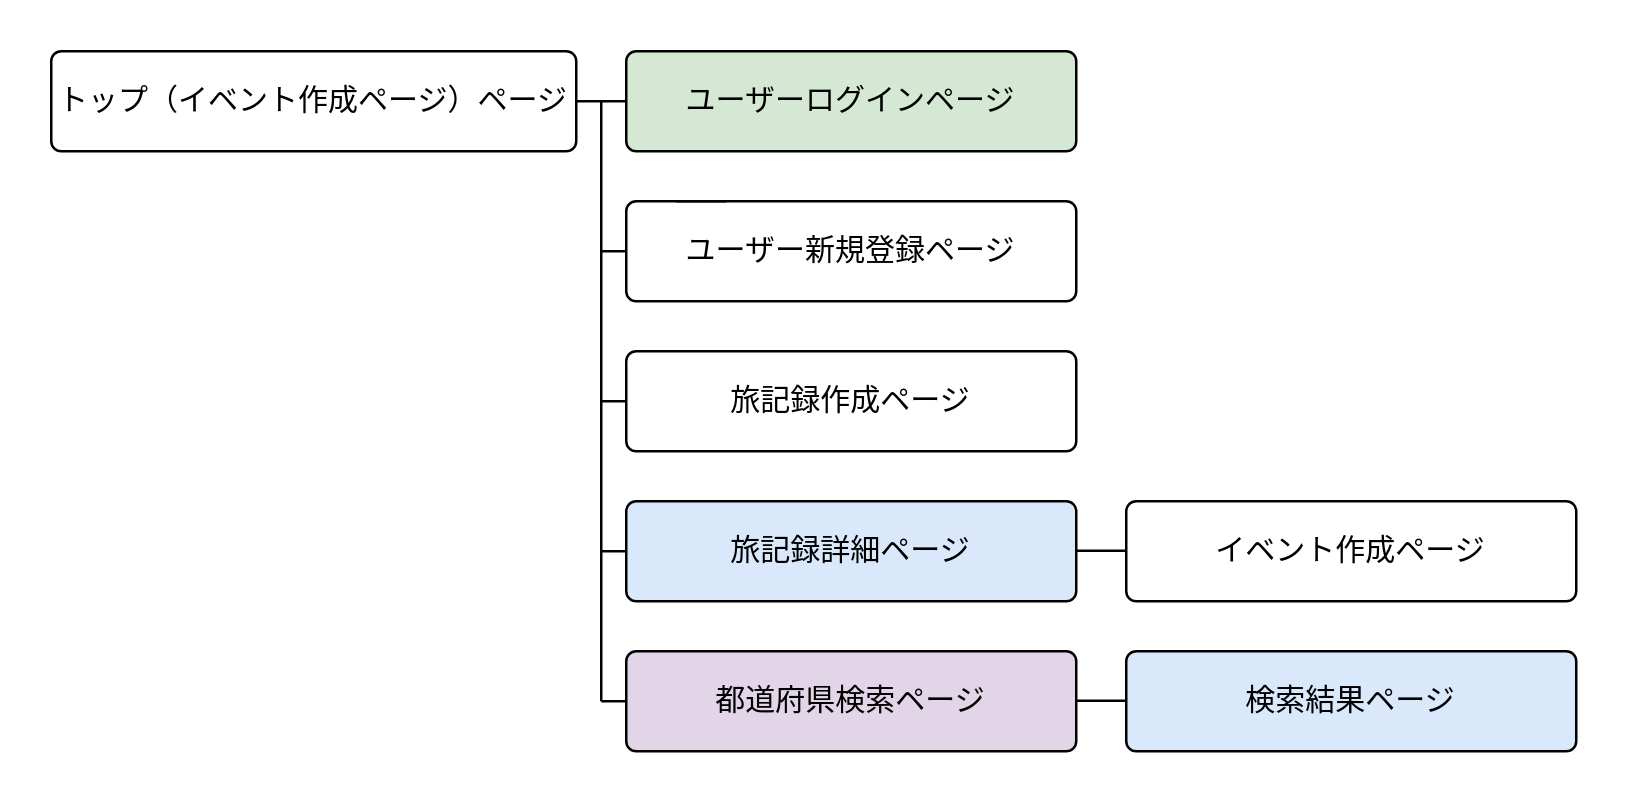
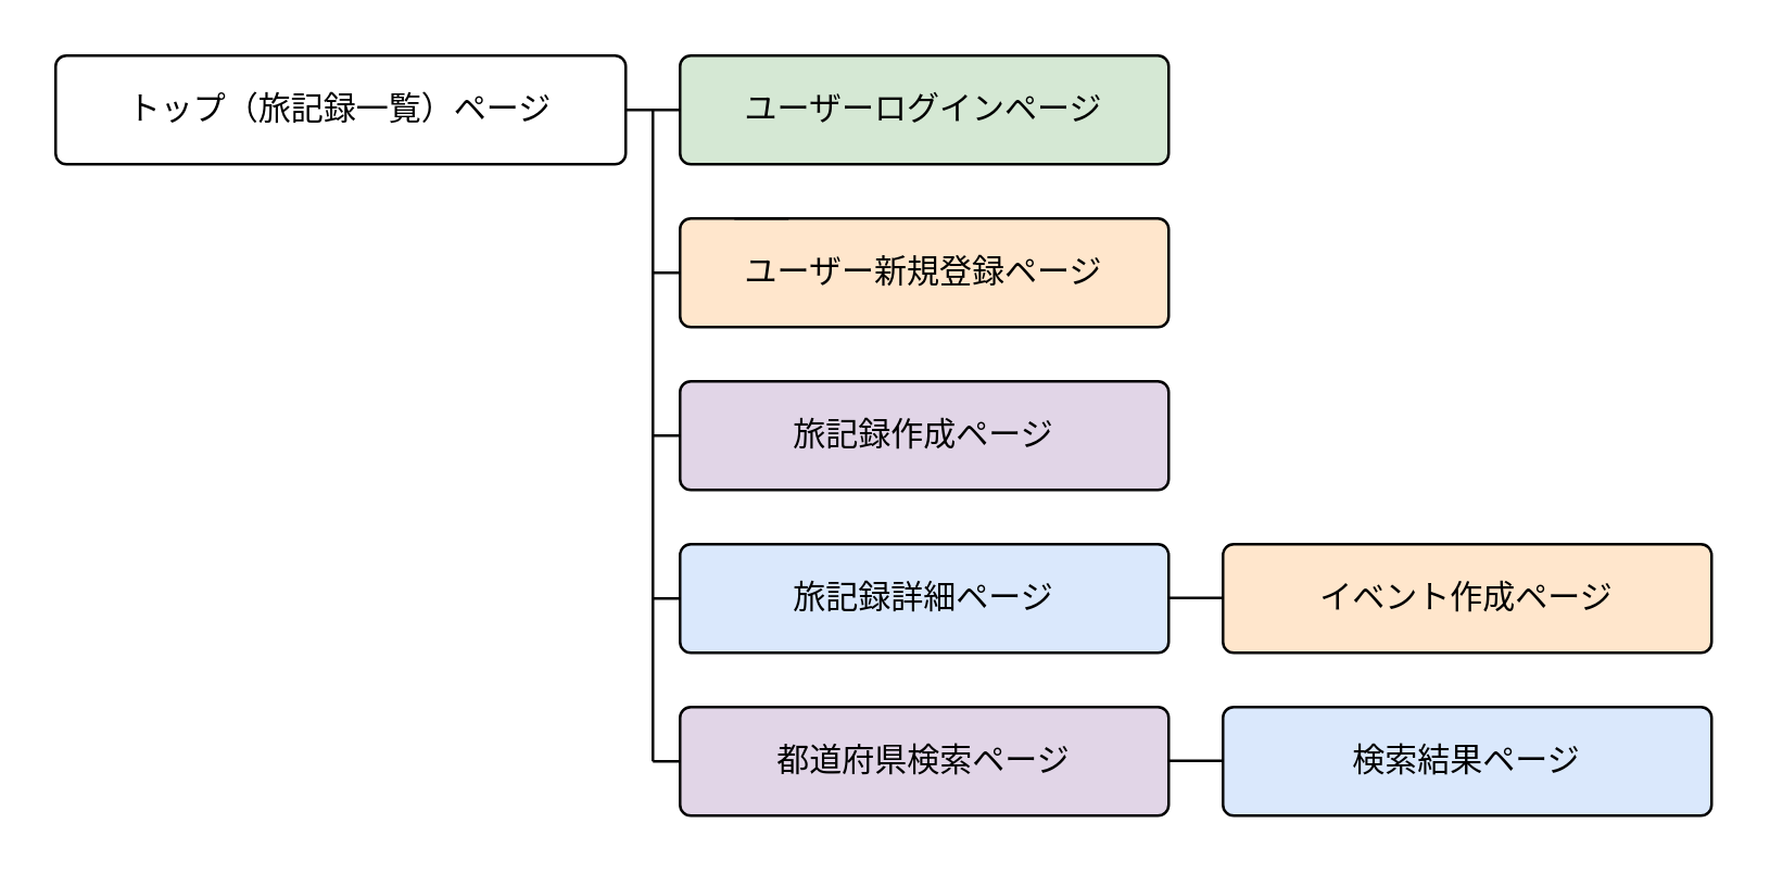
- <mxCell id="2" value="トップ（イベント作成ページ）ページ" style="rounded=1;arcSize=10;whiteSpace=wrap;html=1;align=center;" vertex="1" parent="1"><mxGeometry x="20" y="20" width="210" height="40" as="geometry" /></mxCell>
+ <mxCell id="2" value="トップ（旅記録一覧）ページ" style="rounded=1;arcSize=10;whiteSpace=wrap;html=1;align=center;" vertex="1" parent="1"><mxGeometry x="20" y="20" width="210" height="40" as="geometry" /></mxCell>
- <mxCell id="4" value="ユーザー新規登録ページ" style="rounded=1;arcSize=10;whiteSpace=wrap;html=1;align=center;" vertex="1" parent="1"><mxGeometry x="250" y="80" width="180" height="40" as="geometry" /></mxCell>
+ <mxCell id="4" value="ユーザー新規登録ページ" style="rounded=1;arcSize=10;whiteSpace=wrap;html=1;align=center;fillColor=#ffe6cc;" vertex="1" parent="1"><mxGeometry x="250" y="80" width="180" height="40" as="geometry" /></mxCell>
- <mxCell id="5" value="旅記録作成ページ" style="rounded=1;arcSize=10;whiteSpace=wrap;html=1;align=center;" vertex="1" parent="1"><mxGeometry x="250" y="140" width="180" height="40" as="geometry" /></mxCell>
+ <mxCell id="5" value="旅記録作成ページ" style="rounded=1;arcSize=10;whiteSpace=wrap;html=1;align=center;fillColor=#e1d5e7;" vertex="1" parent="1"><mxGeometry x="250" y="140" width="180" height="40" as="geometry" /></mxCell>
- <mxCell id="8" value="イベント作成ページ" style="rounded=1;arcSize=10;whiteSpace=wrap;html=1;align=center;" vertex="1" parent="1"><mxGeometry x="450" y="200" width="180" height="40" as="geometry" /></mxCell>
+ <mxCell id="8" value="イベント作成ページ" style="rounded=1;arcSize=10;whiteSpace=wrap;html=1;align=center;fillColor=#ffe6cc;" vertex="1" parent="1"><mxGeometry x="450" y="200" width="180" height="40" as="geometry" /></mxCell>
